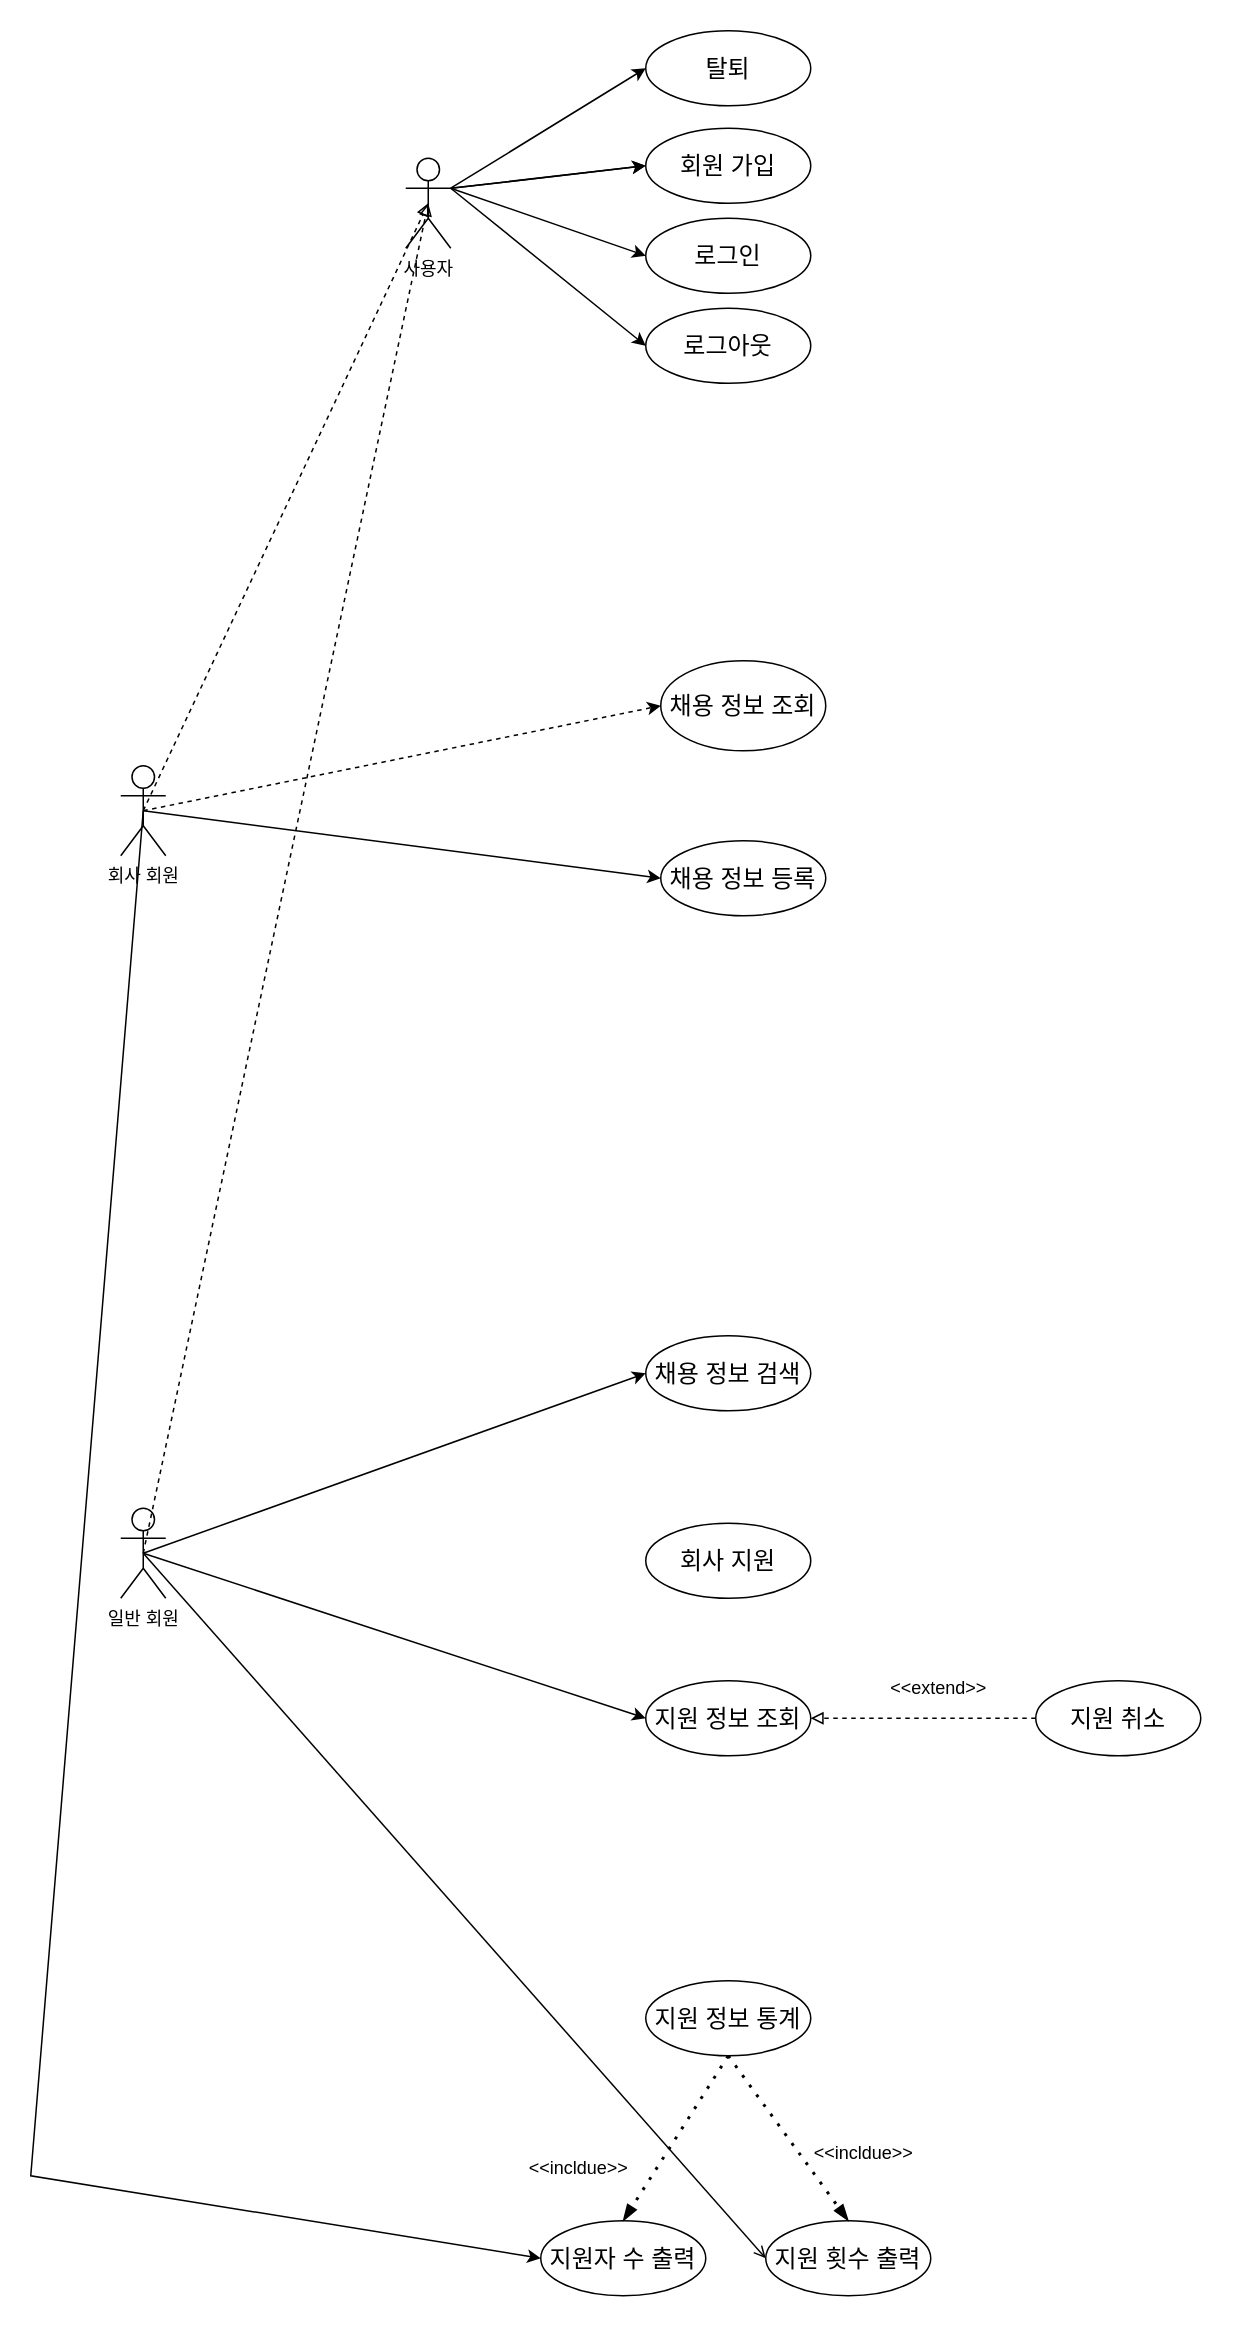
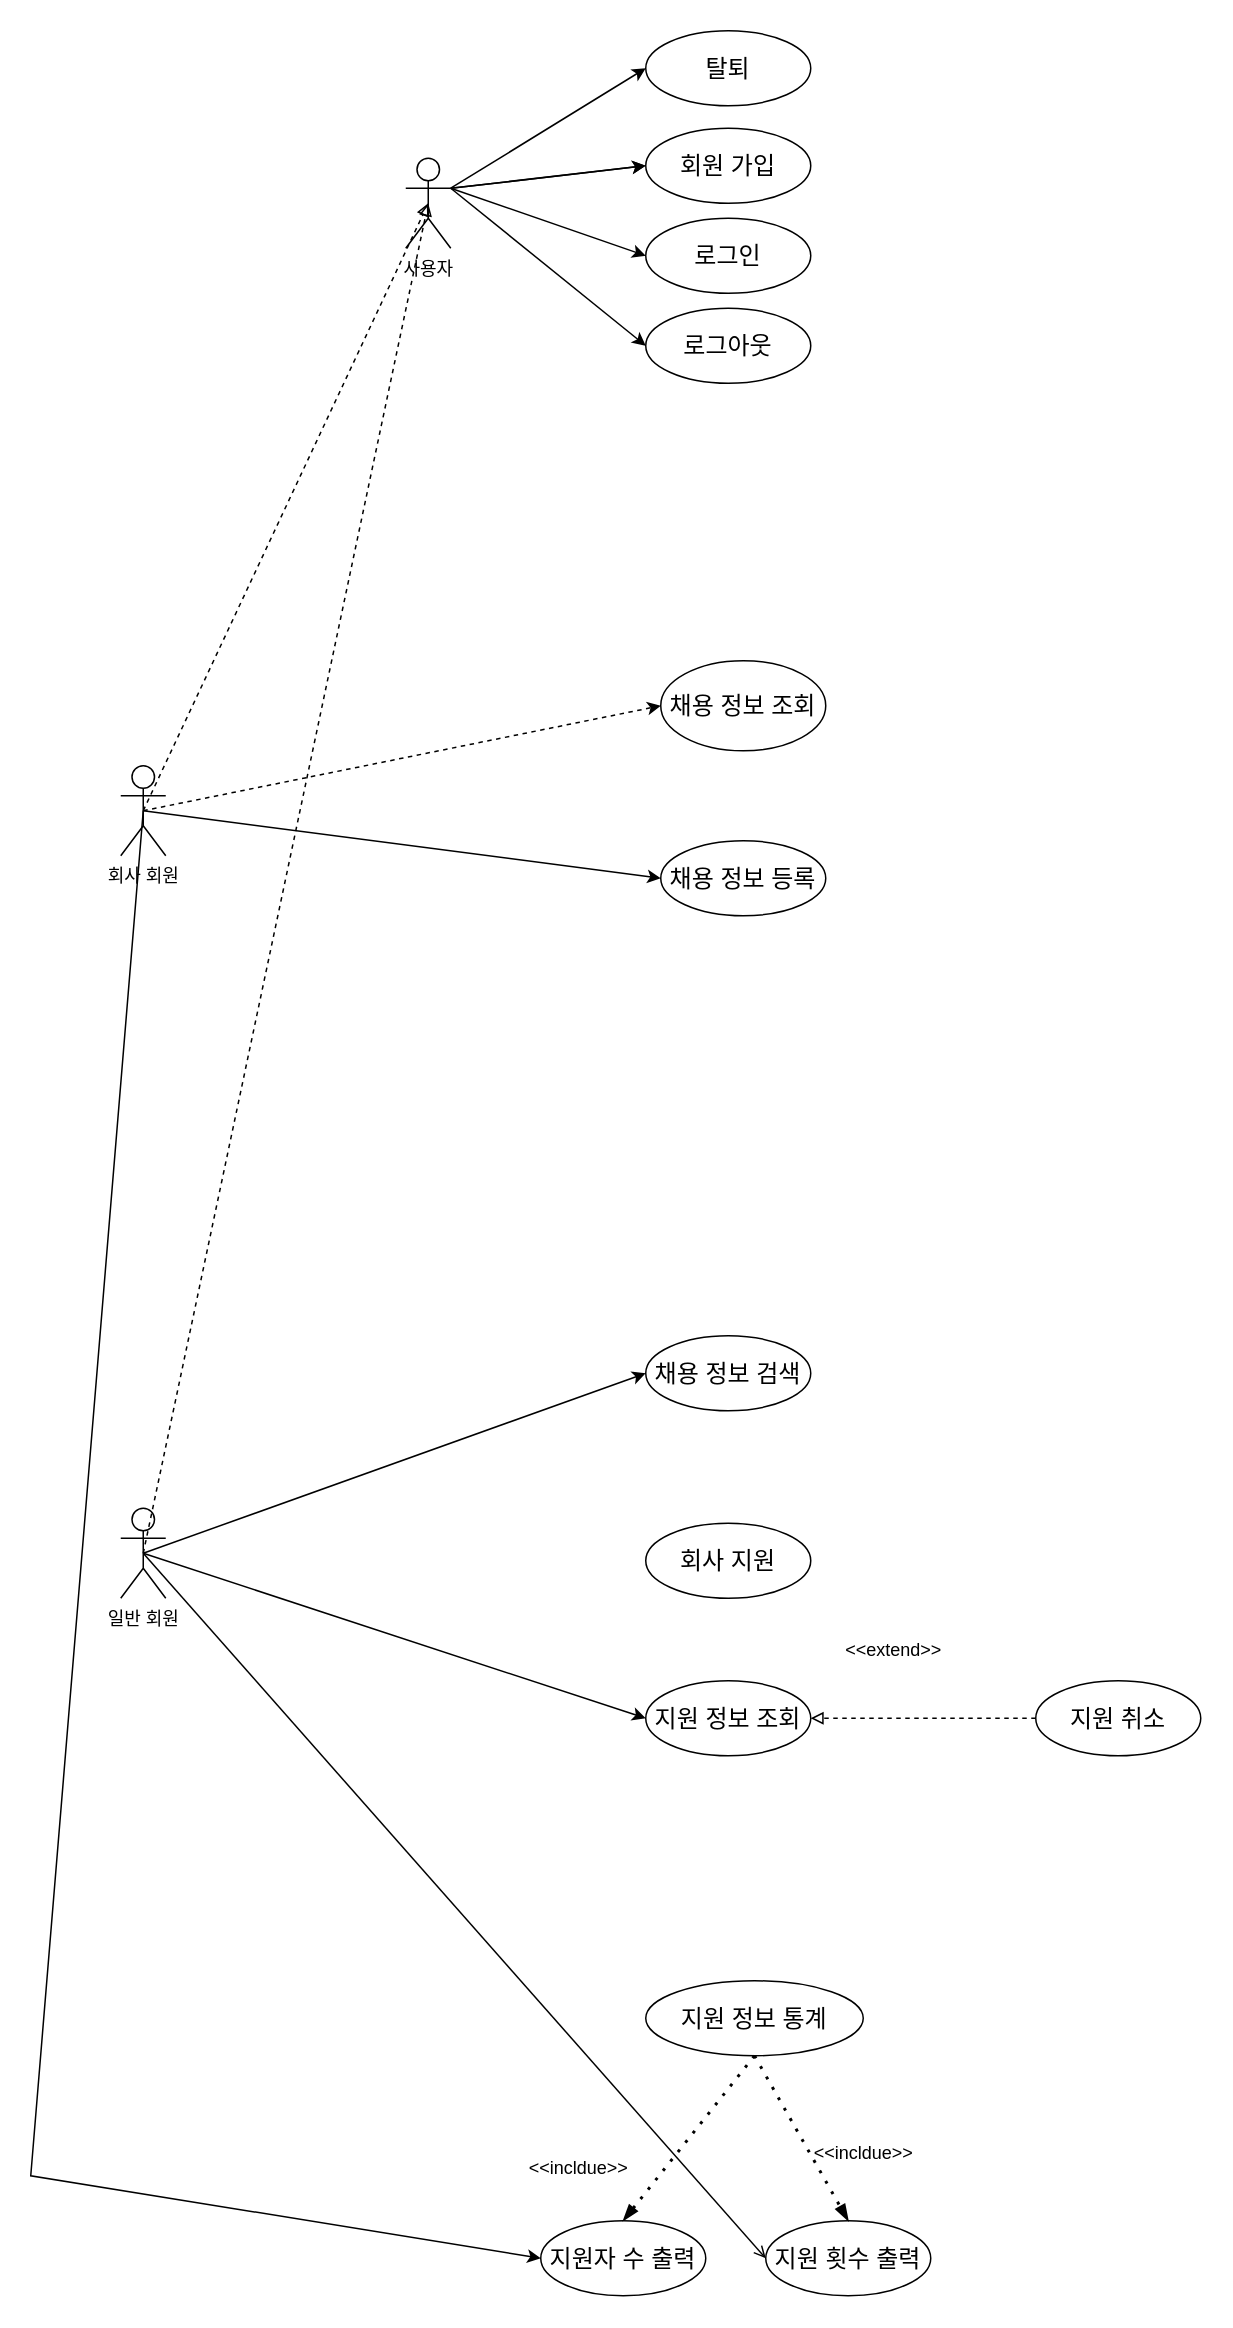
- <mxCell id="38" value="&amp;lt;&amp;lt;extend&amp;gt;&amp;gt;" style="text;html=1;align=center;verticalAlign=middle;resizable=0;points=[];autosize=1;strokeColor=none;fillColor=none;" parent="1" vertex="1"><mxGeometry x="580" y="1110" width="90" height="30" as="geometry" /></mxCell>
+ <mxCell id="38" value="&amp;lt;&amp;lt;extend&amp;gt;&amp;gt;" style="text;html=1;align=center;verticalAlign=middle;resizable=0;points=[];autosize=1;strokeColor=none;fillColor=none;" parent="1" vertex="1"><mxGeometry x="550" y="1085" width="90" height="30" as="geometry" /></mxCell>
- <mxCell id="10" value="&lt;font style=&quot;font-size: 16px;&quot;&gt;지원 정보 통계&lt;/font&gt;" style="ellipse;whiteSpace=wrap;html=1;" parent="1" vertex="1"><mxGeometry x="430" y="1320" width="110" height="50" as="geometry" /></mxCell>
+ <mxCell id="10" value="&lt;font style=&quot;font-size: 16px;&quot;&gt;지원 정보 통계&lt;/font&gt;" style="ellipse;whiteSpace=wrap;html=1;" parent="1" vertex="1"><mxGeometry x="430" y="1320" width="145" height="50" as="geometry" /></mxCell>
